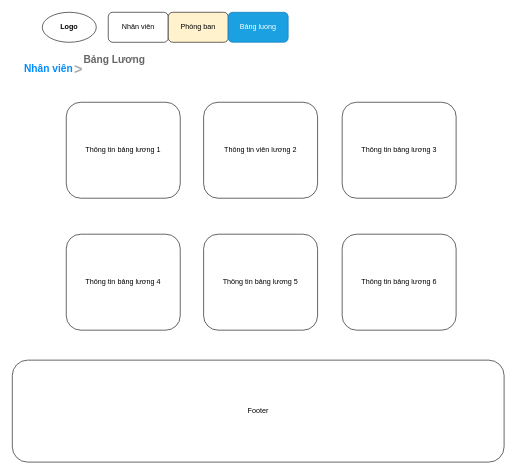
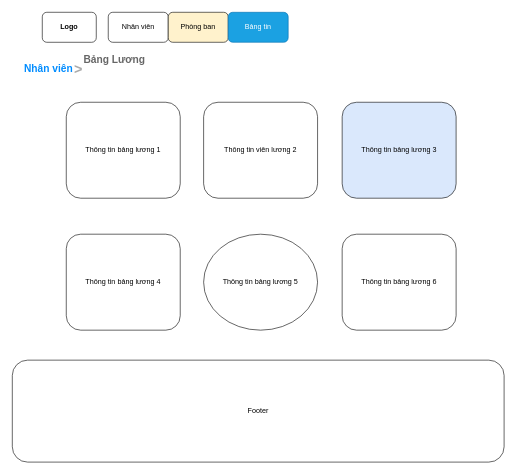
- <mxCell id="2" value="&lt;b&gt;Logo&lt;/b&gt;" style="ellipse;whiteSpace=wrap;html=1;" vertex="1" parent="1"><mxGeometry x="70" y="20" width="90" height="50" as="geometry" /></mxCell>
+ <mxCell id="2" value="&lt;b&gt;Logo&lt;/b&gt;" style="rounded=1;whiteSpace=wrap;html=1;" vertex="1" parent="1"><mxGeometry x="70" y="20" width="90" height="50" as="geometry" /></mxCell>
- <mxCell id="5" value="Bảng luong" style="rounded=1;whiteSpace=wrap;html=1;fillColor=#1ba1e2;fontColor=#ffffff;strokeColor=#006EAF;" vertex="1" parent="1"><mxGeometry x="380" y="20" width="100" height="50" as="geometry" /></mxCell>
+ <mxCell id="5" value="Bảng tin" style="rounded=1;whiteSpace=wrap;html=1;fillColor=#1ba1e2;fontColor=#ffffff;strokeColor=#006EAF;" vertex="1" parent="1"><mxGeometry x="380" y="20" width="100" height="50" as="geometry" /></mxCell>
- <mxCell id="8" value="Thông tin bảng lương 3" style="rounded=1;whiteSpace=wrap;html=1;" vertex="1" parent="1"><mxGeometry x="570" y="170" width="190" height="160" as="geometry" /></mxCell>
+ <mxCell id="8" value="Thông tin bảng lương 3" style="rounded=1;whiteSpace=wrap;html=1;fillColor=#dae8fc;" vertex="1" parent="1"><mxGeometry x="570" y="170" width="190" height="160" as="geometry" /></mxCell>
- <mxCell id="10" value="&lt;span&gt;Thông tin bảng lương 5&lt;/span&gt;" style="rounded=1;whiteSpace=wrap;html=1;" vertex="1" parent="1"><mxGeometry x="339" y="390" width="190" height="160" as="geometry" /></mxCell>
+ <mxCell id="10" value="&lt;span&gt;Thông tin bảng lương 5&lt;/span&gt;" style="ellipse;whiteSpace=wrap;html=1;" vertex="1" parent="1"><mxGeometry x="339" y="390" width="190" height="160" as="geometry" /></mxCell>
